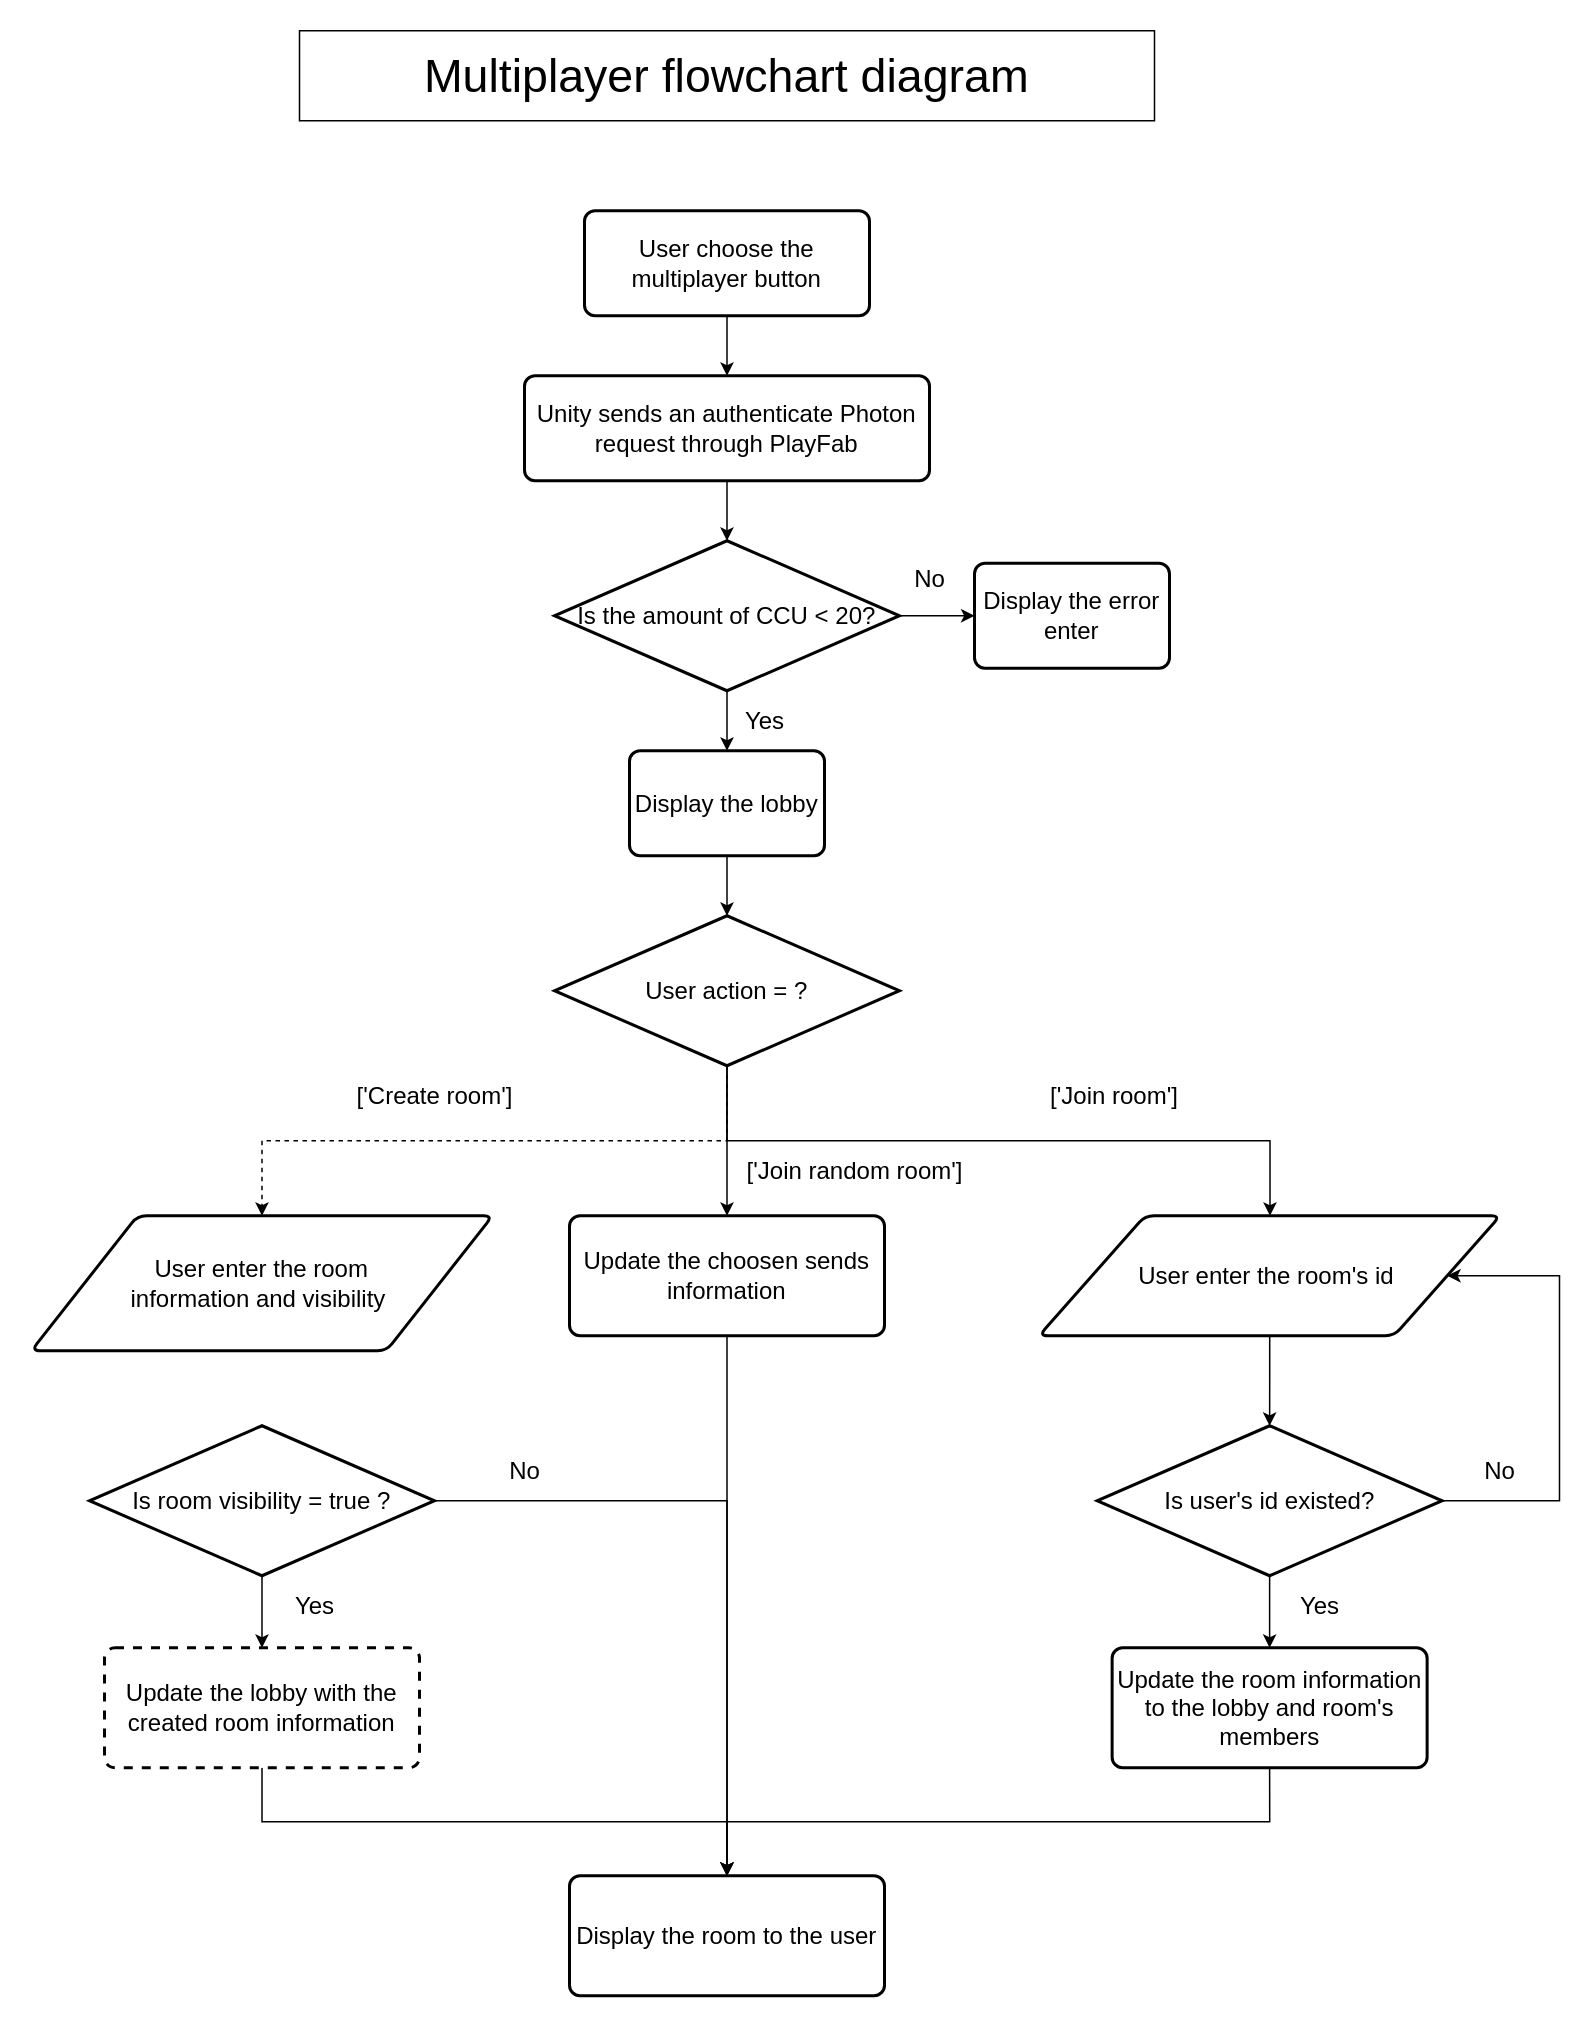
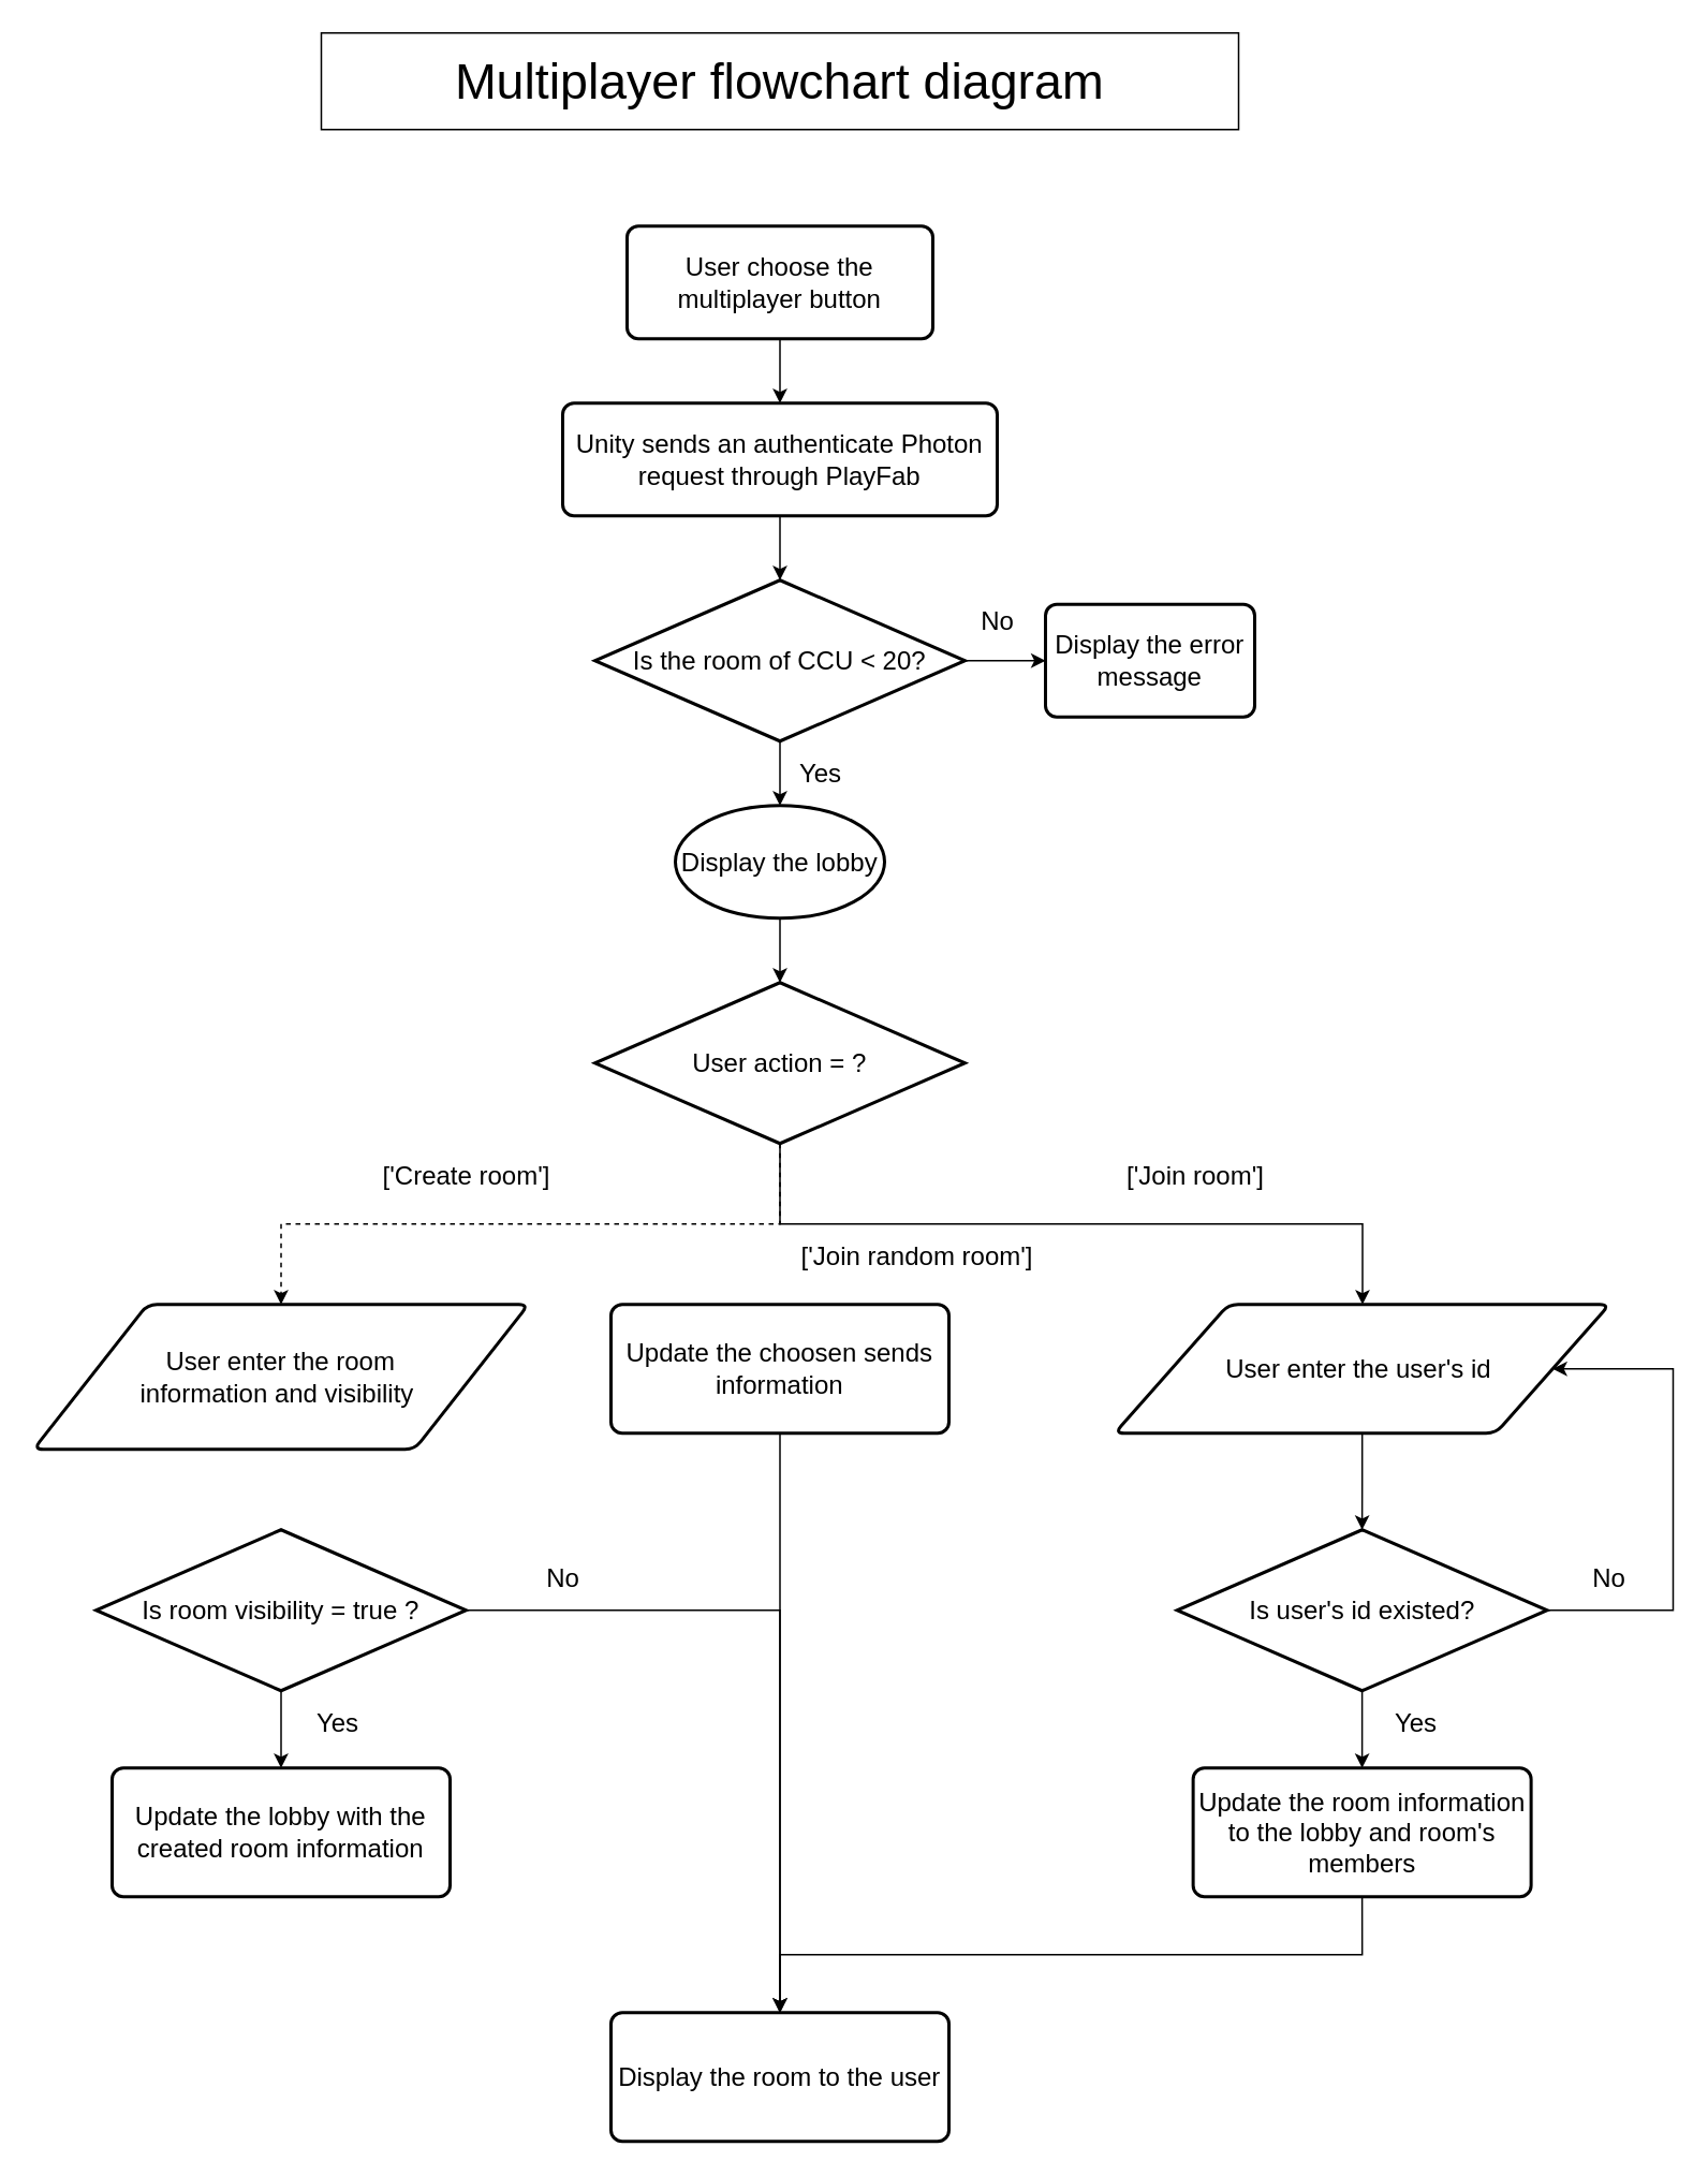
- <mxCell id="5" value="Is the amount of CCU &amp;lt; 20?" style="strokeWidth=2;html=1;shape=mxgraph.flowchart.decision;whiteSpace=wrap;fontSize=16;" parent="1" vertex="1"><mxGeometry x="369" y="360" width="230" height="100" as="geometry" /></mxCell>
+ <mxCell id="5" value="Is the room of CCU &amp;lt; 20?" style="strokeWidth=2;html=1;shape=mxgraph.flowchart.decision;whiteSpace=wrap;fontSize=16;" parent="1" vertex="1"><mxGeometry x="369" y="360" width="230" height="100" as="geometry" /></mxCell>
- <mxCell id="8" value="&lt;span style=&quot;font-size: 16px;&quot;&gt;Display the error enter&lt;/span&gt;" style="rounded=1;whiteSpace=wrap;html=1;absoluteArcSize=1;arcSize=14;strokeWidth=2;fontSize=16;" vertex="1" parent="1"><mxGeometry x="649" y="375" width="130" height="70" as="geometry" /></mxCell>
+ <mxCell id="8" value="&lt;span style=&quot;font-size: 16px;&quot;&gt;Display the error message&lt;/span&gt;" style="rounded=1;whiteSpace=wrap;html=1;absoluteArcSize=1;arcSize=14;strokeWidth=2;fontSize=16;" vertex="1" parent="1"><mxGeometry x="649" y="375" width="130" height="70" as="geometry" /></mxCell>
- <mxCell id="10" value="&lt;span style=&quot;font-size: 16px;&quot;&gt;Display the lobby&lt;/span&gt;" style="rounded=1;whiteSpace=wrap;html=1;absoluteArcSize=1;arcSize=14;strokeWidth=2;fontSize=16;" vertex="1" parent="1"><mxGeometry x="419" y="500" width="130" height="70" as="geometry" /></mxCell>
+ <mxCell id="10" value="&lt;span style=&quot;font-size: 16px;&quot;&gt;Display the lobby&lt;/span&gt;" style="ellipse;whiteSpace=wrap;html=1;absoluteArcSize=1;arcSize=14;strokeWidth=2;fontSize=16;" vertex="1" parent="1"><mxGeometry x="419" y="500" width="130" height="70" as="geometry" /></mxCell>
- <mxCell id="15" style="edgeStyle=orthogonalEdgeStyle;rounded=0;orthogonalLoop=1;jettySize=auto;html=1;entryX=0.5;entryY=0;entryDx=0;entryDy=0;fontSize=16;" edge="1" parent="1" source="18" target="20"><mxGeometry relative="1" as="geometry" /></mxCell>
- <mxCell id="25" value="User enter the room's id&amp;nbsp;" style="shape=parallelogram;html=1;strokeWidth=2;perimeter=parallelogramPerimeter;whiteSpace=wrap;rounded=1;arcSize=12;size=0.23;fontSize=16;" vertex="1" parent="1"><mxGeometry x="692" y="810" width="307.5" height="80" as="geometry" /></mxCell>
+ <mxCell id="25" value="User enter the user's id&amp;nbsp;" style="shape=parallelogram;html=1;strokeWidth=2;perimeter=parallelogramPerimeter;whiteSpace=wrap;rounded=1;arcSize=12;size=0.23;fontSize=16;" vertex="1" parent="1"><mxGeometry x="692" y="810" width="307.5" height="80" as="geometry" /></mxCell>
- <mxCell id="31" value="Update the lobby with the created room information" style="rounded=1;whiteSpace=wrap;html=1;absoluteArcSize=1;arcSize=14;strokeWidth=2;fontSize=16;dashed=1;" vertex="1" parent="1"><mxGeometry x="69" y="1098" width="210" height="80" as="geometry" /></mxCell>
+ <mxCell id="31" value="Update the lobby with the created room information" style="rounded=1;whiteSpace=wrap;html=1;absoluteArcSize=1;arcSize=14;strokeWidth=2;fontSize=16;" vertex="1" parent="1"><mxGeometry x="69" y="1098" width="210" height="80" as="geometry" /></mxCell>
- <mxCell id="30" style="edgeStyle=orthogonalEdgeStyle;rounded=0;orthogonalLoop=1;jettySize=auto;html=1;exitX=0.5;exitY=1;exitDx=0;exitDy=0;entryX=0.5;entryY=0;entryDx=0;entryDy=0;fontSize=16;" edge="1" parent="1" source="31" target="32"><mxGeometry relative="1" as="geometry" /></mxCell>
